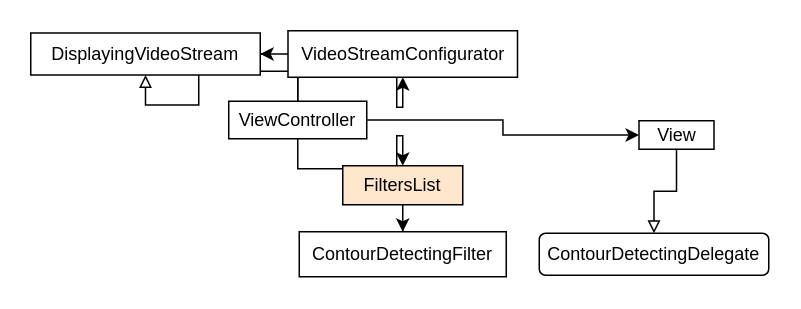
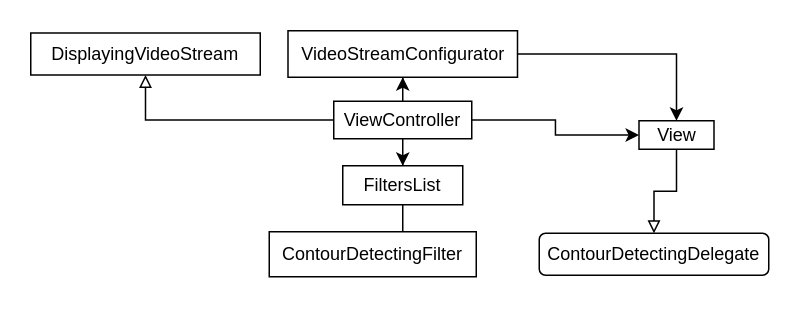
- <mxCell id="9" style="edgeStyle=orthogonalEdgeStyle;rounded=0;orthogonalLoop=1;jettySize=auto;html=1;" edge="1" parent="1" source="10" target="15"><mxGeometry relative="1" as="geometry" /></mxCell>
+ <mxCell id="9" style="edgeStyle=orthogonalEdgeStyle;rounded=0;orthogonalLoop=1;jettySize=auto;html=1;" edge="1" parent="1" source="10" target="8"><mxGeometry relative="1" as="geometry" /></mxCell>
- <mxCell id="6" value="ViewController" style="rounded=0;whiteSpace=wrap;html=1;" vertex="1" parent="1"><mxGeometry x="152" y="67" width="92" height="25" as="geometry" /></mxCell>
+ <mxCell id="6" value="ViewController" style="rounded=0;whiteSpace=wrap;html=1;" vertex="1" parent="1"><mxGeometry x="222" y="67" width="92" height="25" as="geometry" /></mxCell>
- <mxCell id="12" value="FiltersList" style="rounded=0;whiteSpace=wrap;html=1;fillColor=#ffe6cc;" vertex="1" parent="1"><mxGeometry x="228" y="110" width="80" height="26" as="geometry" /></mxCell>
+ <mxCell id="12" value="FiltersList" style="rounded=0;whiteSpace=wrap;html=1;" vertex="1" parent="1"><mxGeometry x="228" y="110" width="80" height="26" as="geometry" /></mxCell>
- <mxCell id="13" value="ContourDetectingFilter" style="rounded=0;whiteSpace=wrap;html=1;" vertex="1" parent="1"><mxGeometry x="199" y="154" width="138" height="30" as="geometry" /></mxCell>
+ <mxCell id="13" value="ContourDetectingFilter" style="rounded=0;whiteSpace=wrap;html=1;" vertex="1" parent="1"><mxGeometry x="179" y="154" width="138" height="30" as="geometry" /></mxCell>
